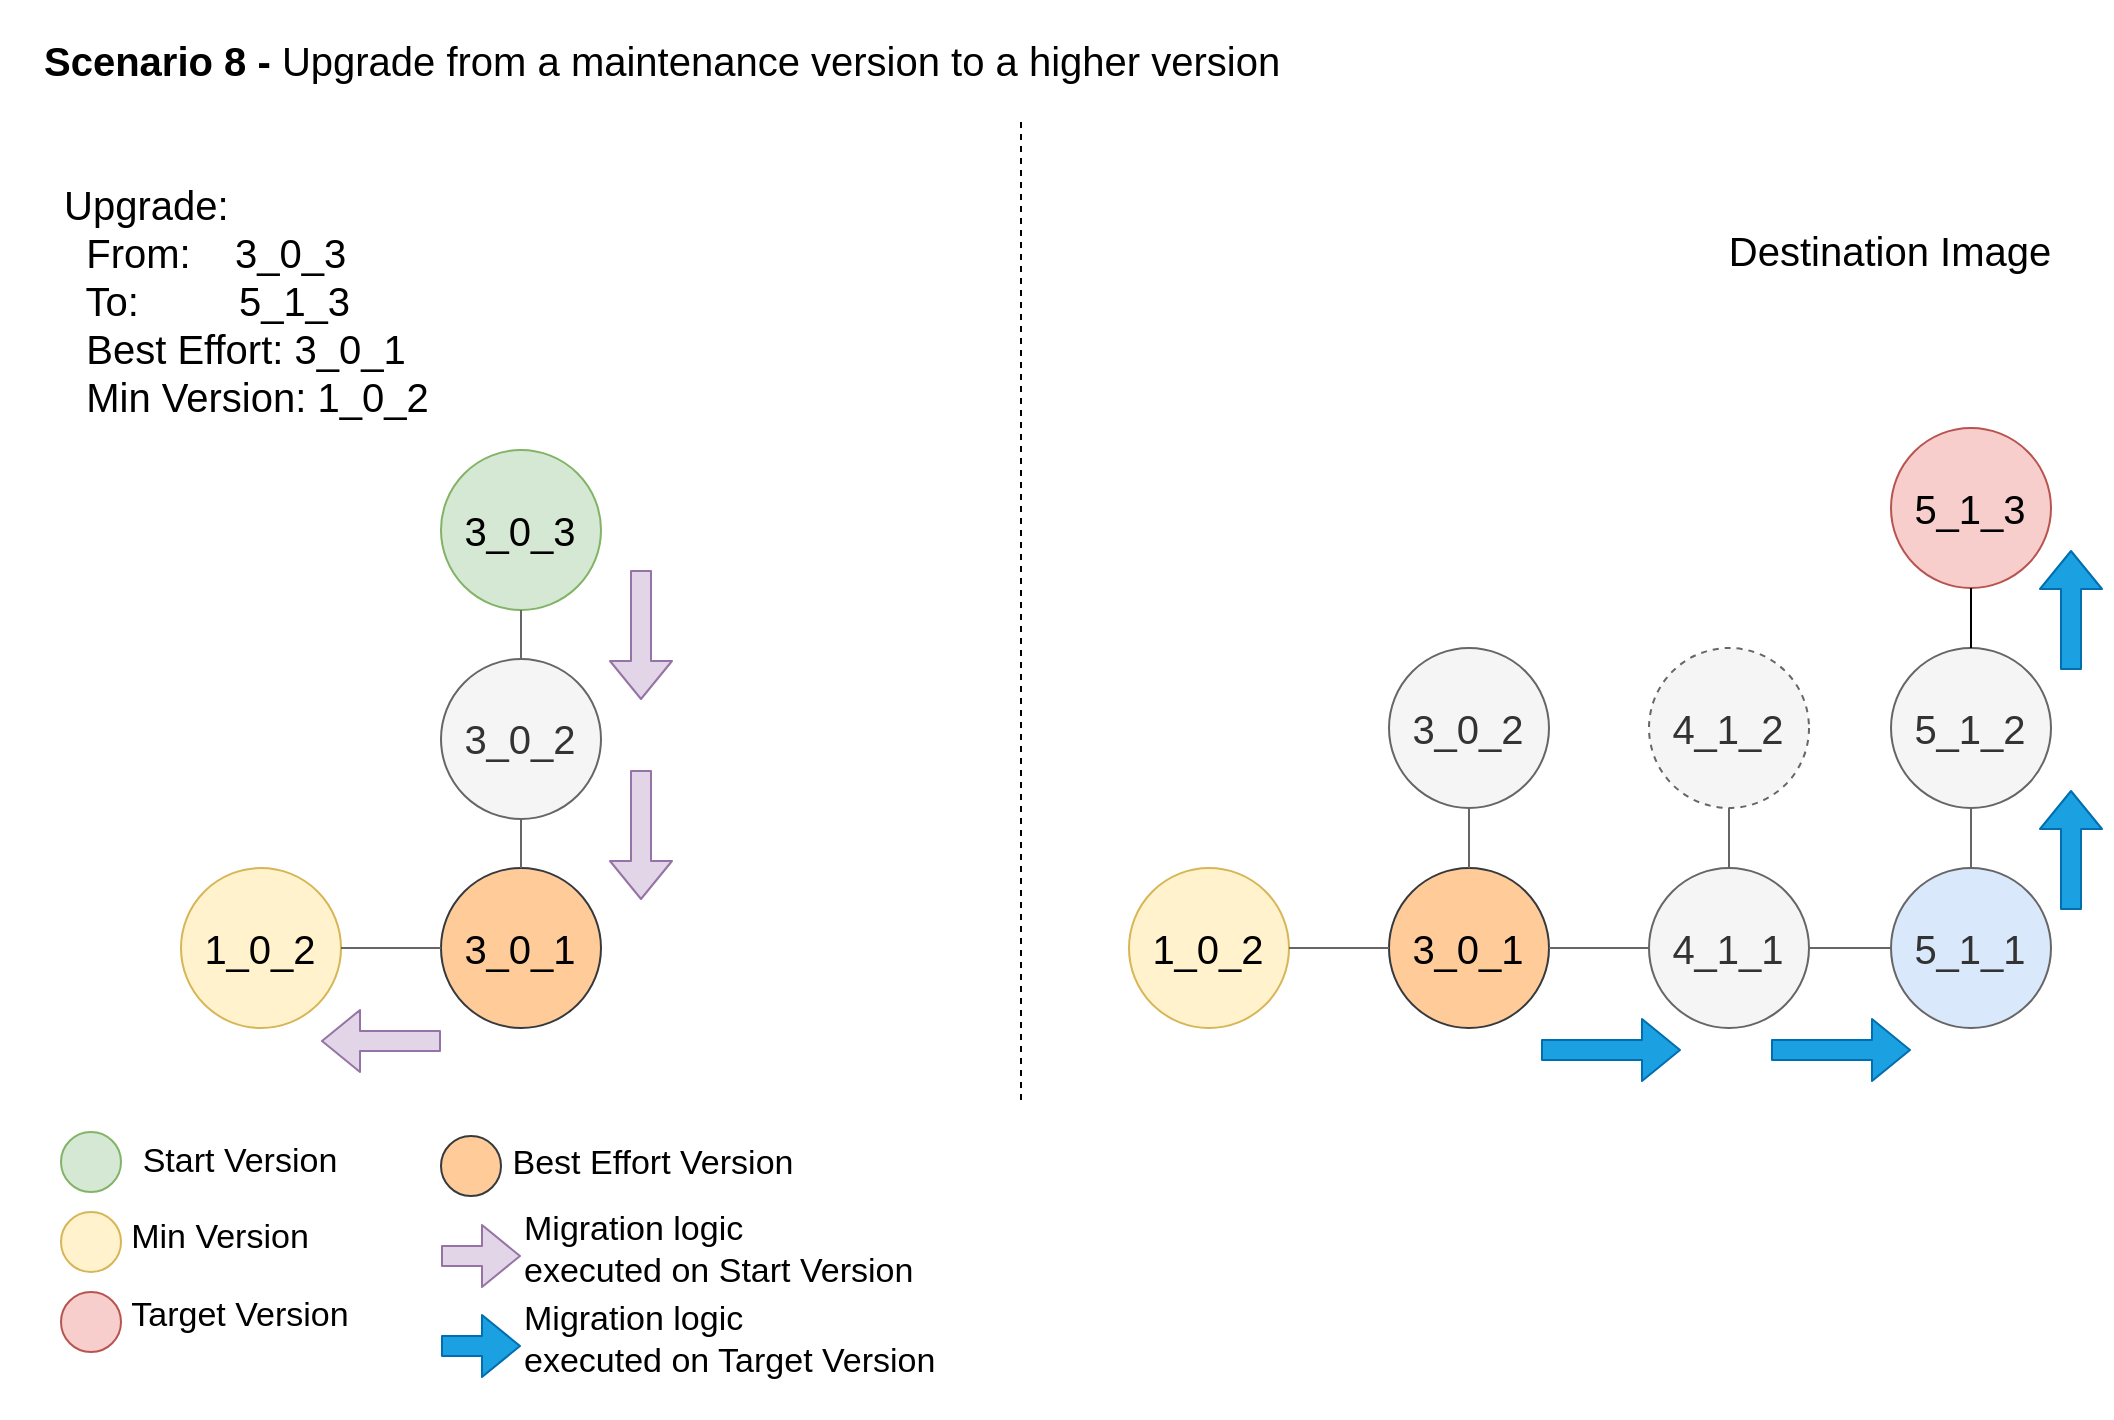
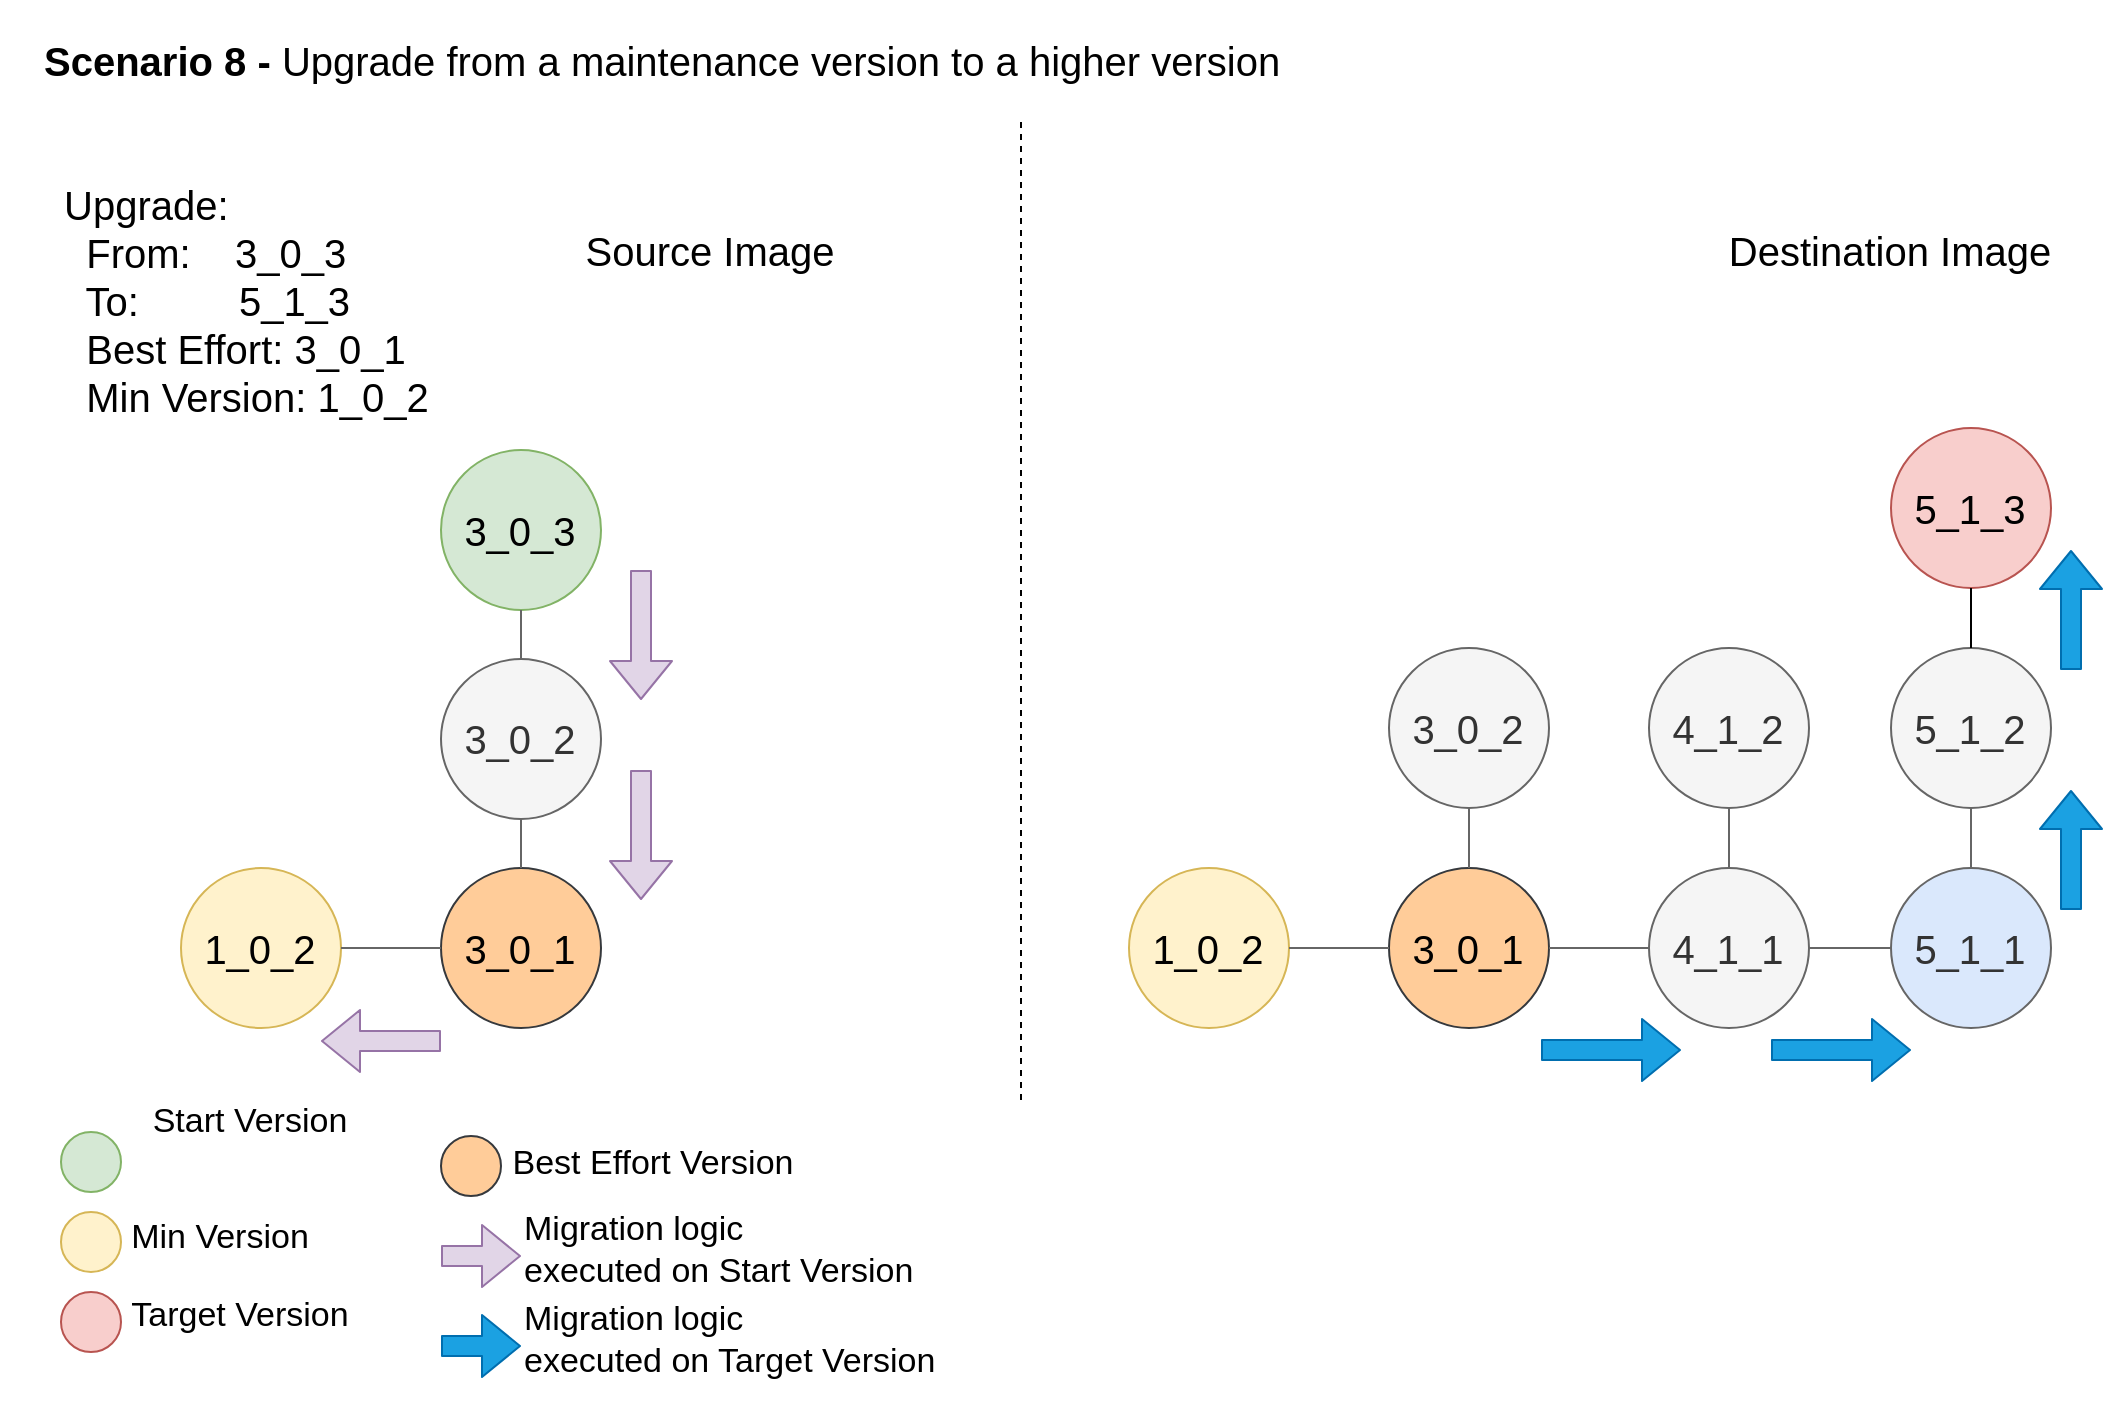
+ <mxCell id="24" value="&lt;font style=&quot;font-size: 20px&quot;&gt;Source Image&lt;/font&gt;" style="text;html=1;strokeColor=none;fillColor=none;align=center;verticalAlign=middle;whiteSpace=wrap;rounded=0;shadow=0;dashed=1;" parent="1" vertex="1"><mxGeometry x="280" y="114.5" width="150" height="20" as="geometry" /></mxCell>
- <mxCell id="10" value="&lt;font style=&quot;font-size: 20px&quot;&gt;4_1_2&lt;/font&gt;" style="ellipse;whiteSpace=wrap;html=1;aspect=fixed;shadow=0;fillColor=#f5f5f5;strokeColor=#666666;fontColor=#333333;dashed=1;" parent="1" vertex="1"><mxGeometry x="824" y="323.5" width="80" height="80" as="geometry" /></mxCell>
+ <mxCell id="10" value="&lt;font style=&quot;font-size: 20px&quot;&gt;4_1_2&lt;/font&gt;" style="ellipse;whiteSpace=wrap;html=1;aspect=fixed;shadow=0;fillColor=#f5f5f5;strokeColor=#666666;fontColor=#333333;" parent="1" vertex="1"><mxGeometry x="824" y="323.5" width="80" height="80" as="geometry" /></mxCell>
- <mxCell id="35" value="Start Version" style="text;html=1;strokeColor=none;fillColor=none;align=center;verticalAlign=middle;whiteSpace=wrap;rounded=0;fontSize=17;" parent="1" vertex="1"><mxGeometry x="70" y="563.5" width="100" height="35" as="geometry" /></mxCell>
+ <mxCell id="35" value="Start Version" style="text;html=1;strokeColor=none;fillColor=none;align=center;verticalAlign=middle;whiteSpace=wrap;rounded=0;fontSize=17;" parent="1" vertex="1"><mxGeometry x="75" y="543.5" width="100" height="35" as="geometry" /></mxCell>
